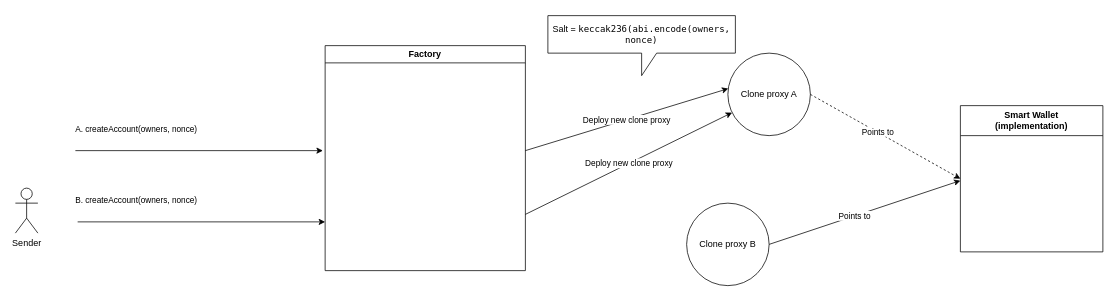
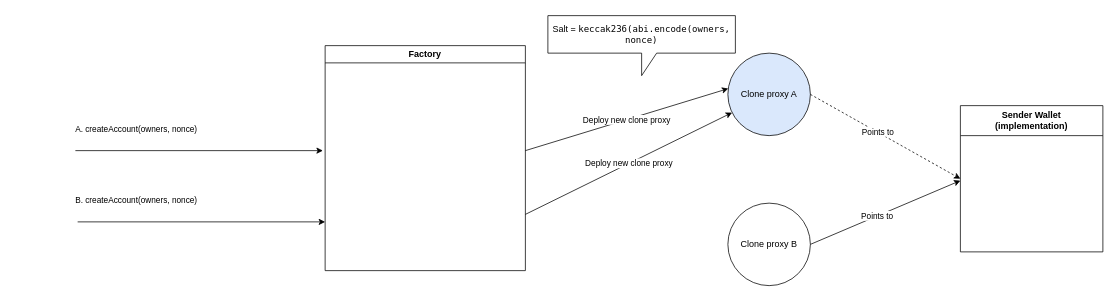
- <mxCell id="7" value="Clone proxy A" style="ellipse;whiteSpace=wrap;html=1;aspect=fixed;" vertex="1" parent="1"><mxGeometry x="970" y="70" width="110" height="110" as="geometry" /></mxCell>
+ <mxCell id="7" value="Clone proxy A" style="ellipse;whiteSpace=wrap;html=1;aspect=fixed;fillColor=#dae8fc;" vertex="1" parent="1"><mxGeometry x="970" y="70" width="110" height="110" as="geometry" /></mxCell>
- <mxCell id="3" value="Smart Wallet&lt;br&gt;(implementation)" style="swimlane;whiteSpace=wrap;html=1;startSize=40;" vertex="1" parent="1"><mxGeometry x="1280" y="140" width="190" height="195" as="geometry" /></mxCell>
+ <mxCell id="3" value="Sender Wallet&lt;br&gt;(implementation)" style="swimlane;whiteSpace=wrap;html=1;startSize=40;" vertex="1" parent="1"><mxGeometry x="1280" y="140" width="190" height="195" as="geometry" /></mxCell>
- <mxCell id="10" value="Sender" style="shape=umlActor;verticalLabelPosition=bottom;verticalAlign=top;html=1;outlineConnect=0;" vertex="1" parent="1"><mxGeometry x="20" y="250" width="30" height="60" as="geometry" /></mxCell>
- <mxCell id="15" value="Clone proxy B" style="ellipse;whiteSpace=wrap;html=1;aspect=fixed;" vertex="1" parent="1"><mxGeometry x="915" y="270" width="110" height="110" as="geometry" /></mxCell>
+ <mxCell id="15" value="Clone proxy B" style="ellipse;whiteSpace=wrap;html=1;aspect=fixed;" vertex="1" parent="1"><mxGeometry x="970" y="270" width="110" height="110" as="geometry" /></mxCell>
